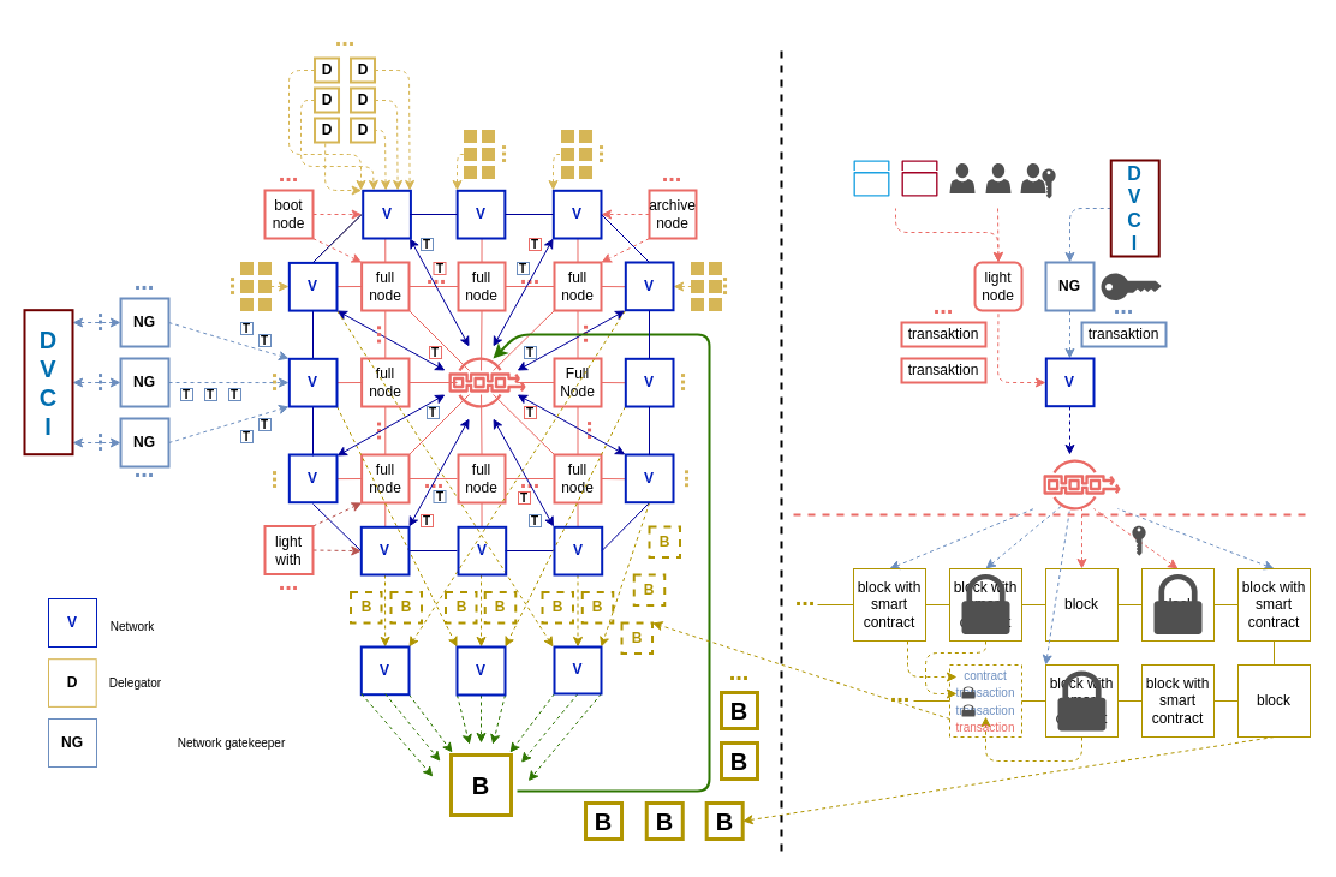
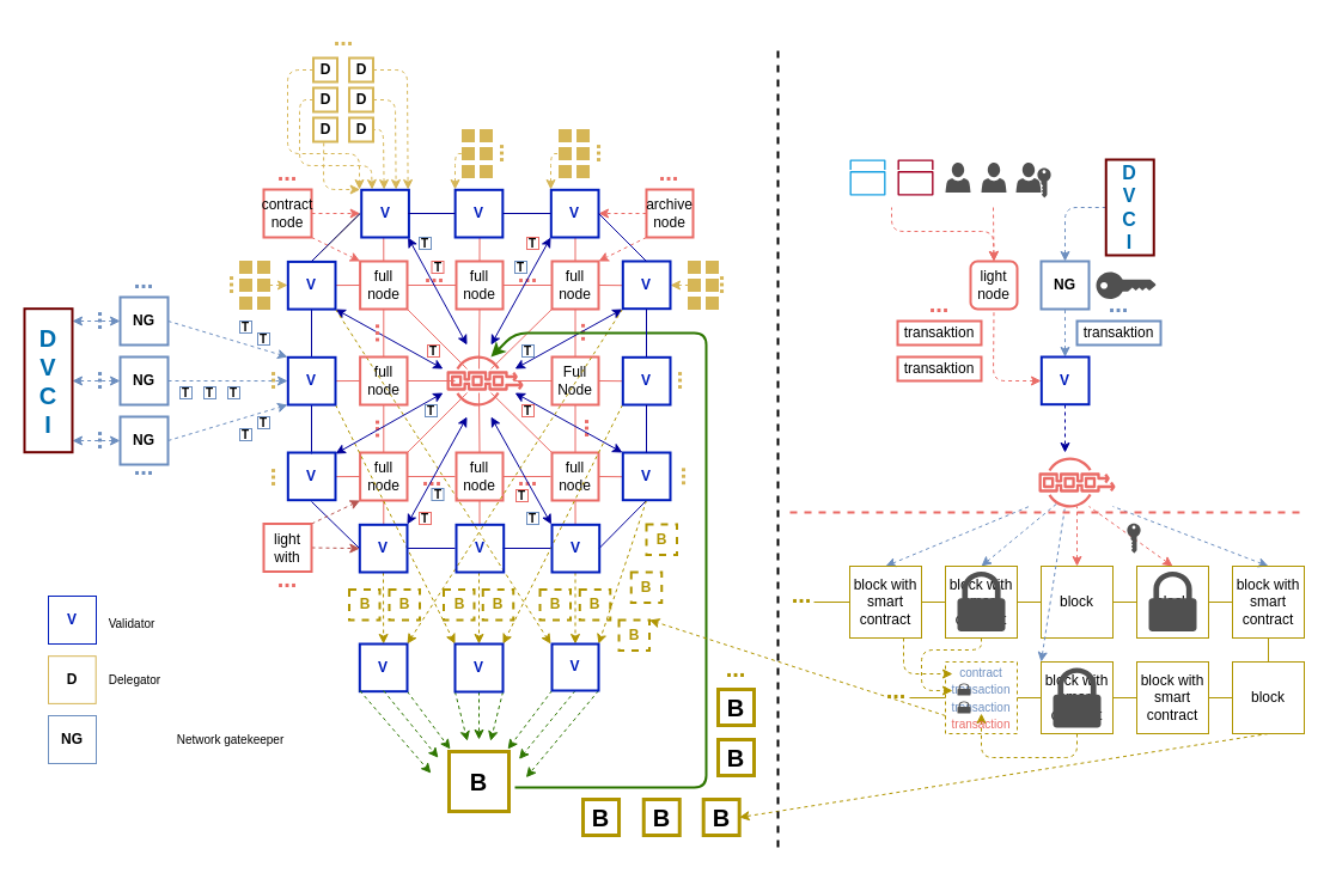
- <mxCell id="167" value="boot&lt;br&gt;node" style="rounded=0;whiteSpace=wrap;html=1;fillColor=none;strokeColor=#EA6B66;strokeWidth=2;" parent="1" vertex="1"><mxGeometry x="220" y="158" width="40" height="40" as="geometry" /></mxCell>
+ <mxCell id="167" value="contract&lt;br&gt;node" style="rounded=0;whiteSpace=wrap;html=1;fillColor=none;strokeColor=#EA6B66;strokeWidth=2;" parent="1" vertex="1"><mxGeometry x="220" y="158" width="40" height="40" as="geometry" /></mxCell>
- <mxCell id="256" value="Network" style="text;html=1;strokeColor=none;fillColor=none;align=center;verticalAlign=middle;whiteSpace=wrap;rounded=0;dashed=1;strokeWidth=1;fontSize=10;fontColor=default;" parent="1" vertex="1"><mxGeometry x="60" y="505.75" width="100" height="30" as="geometry" /></mxCell>
+ <mxCell id="256" value="Validator" style="text;html=1;strokeColor=none;fillColor=none;align=center;verticalAlign=middle;whiteSpace=wrap;rounded=0;dashed=1;strokeWidth=1;fontSize=10;fontColor=default;" parent="1" vertex="1"><mxGeometry x="60" y="505.75" width="100" height="30" as="geometry" /></mxCell>
